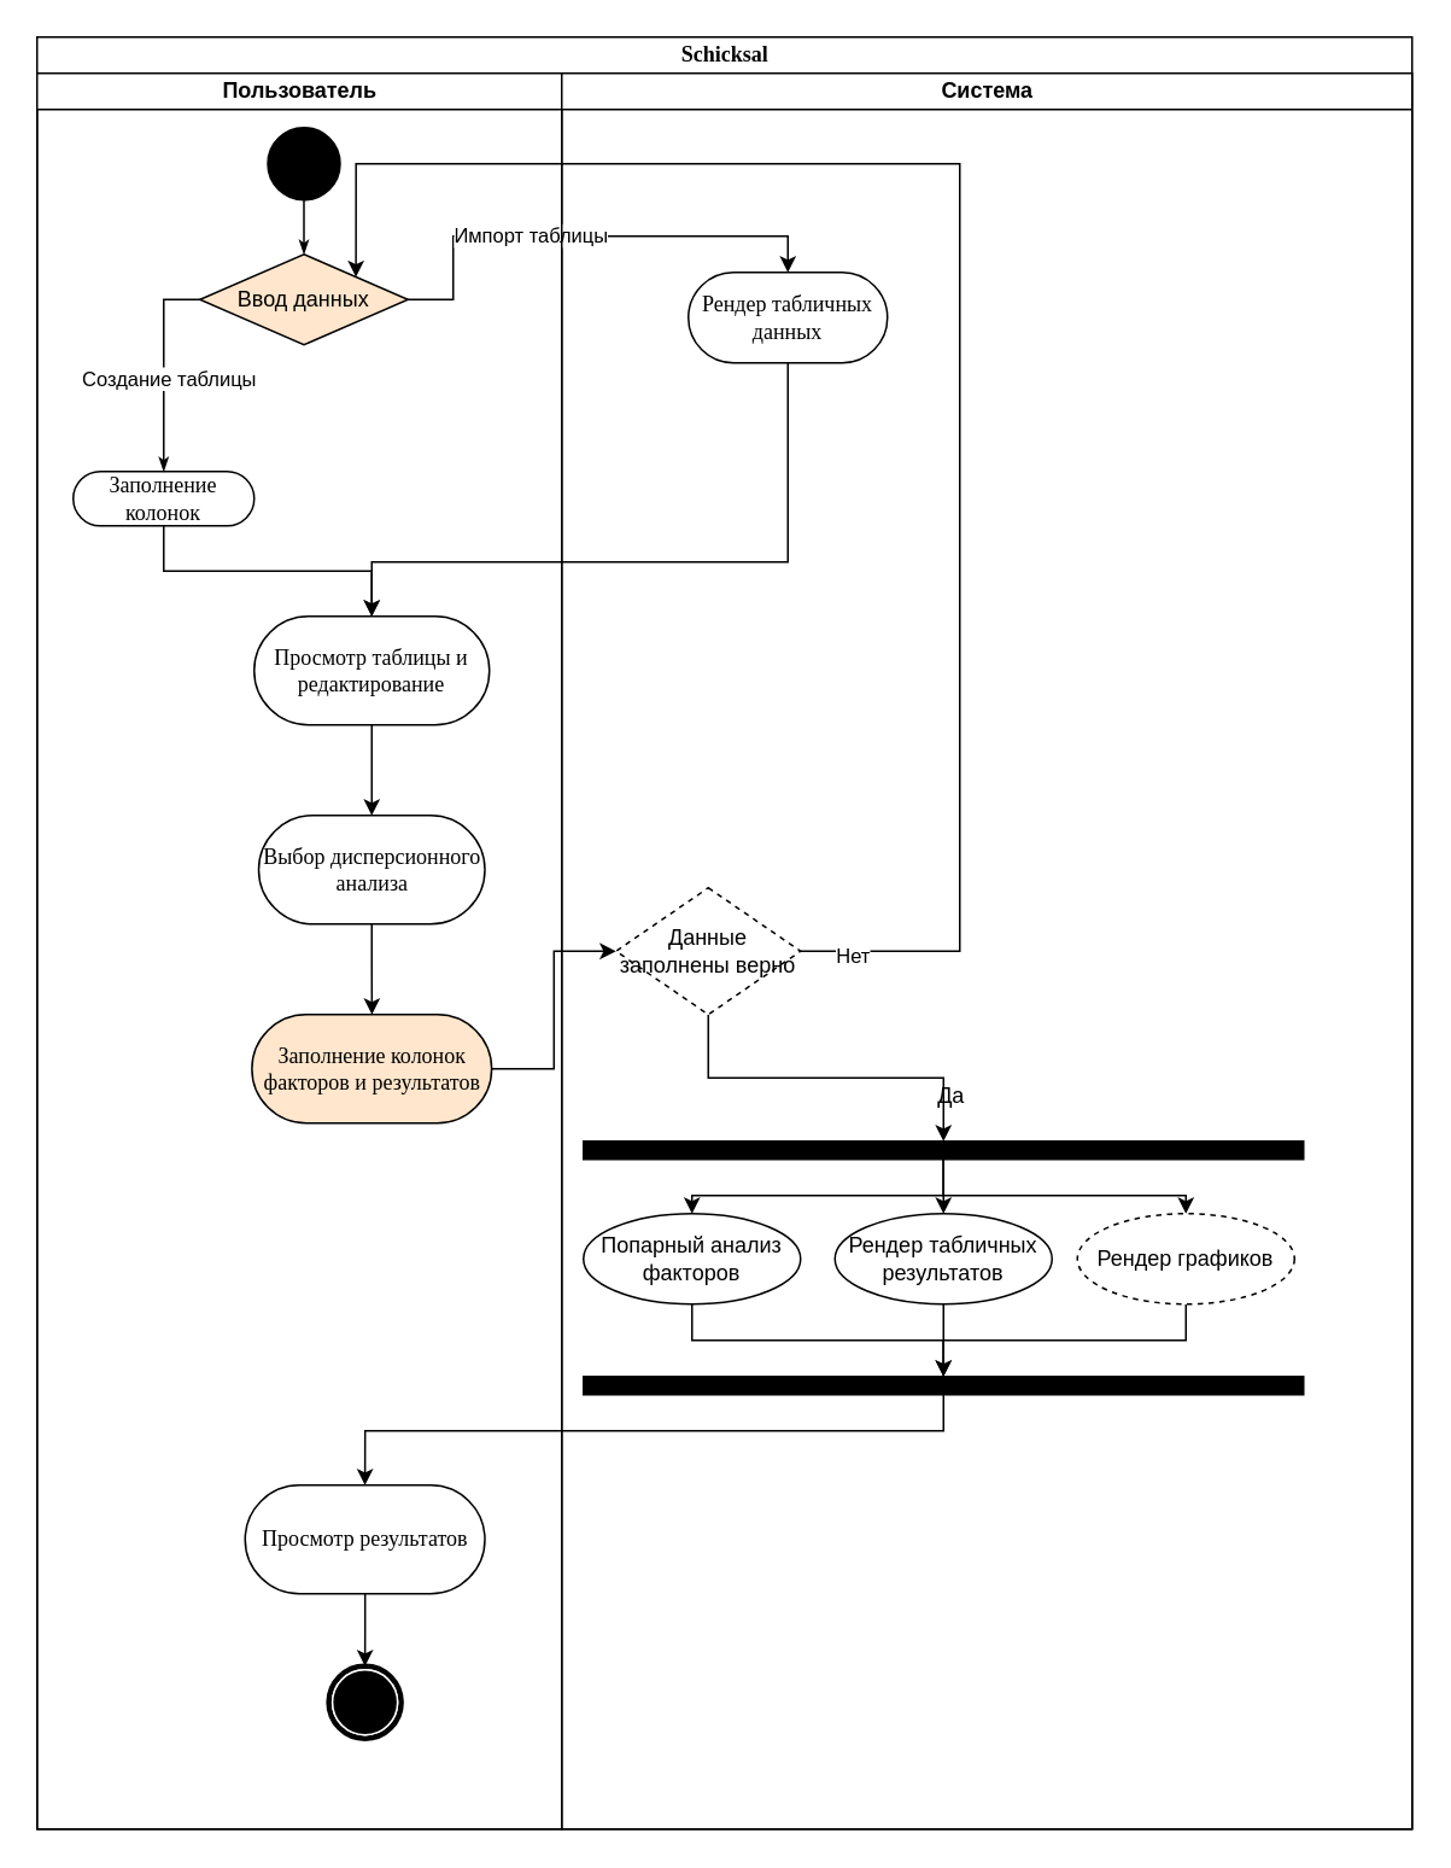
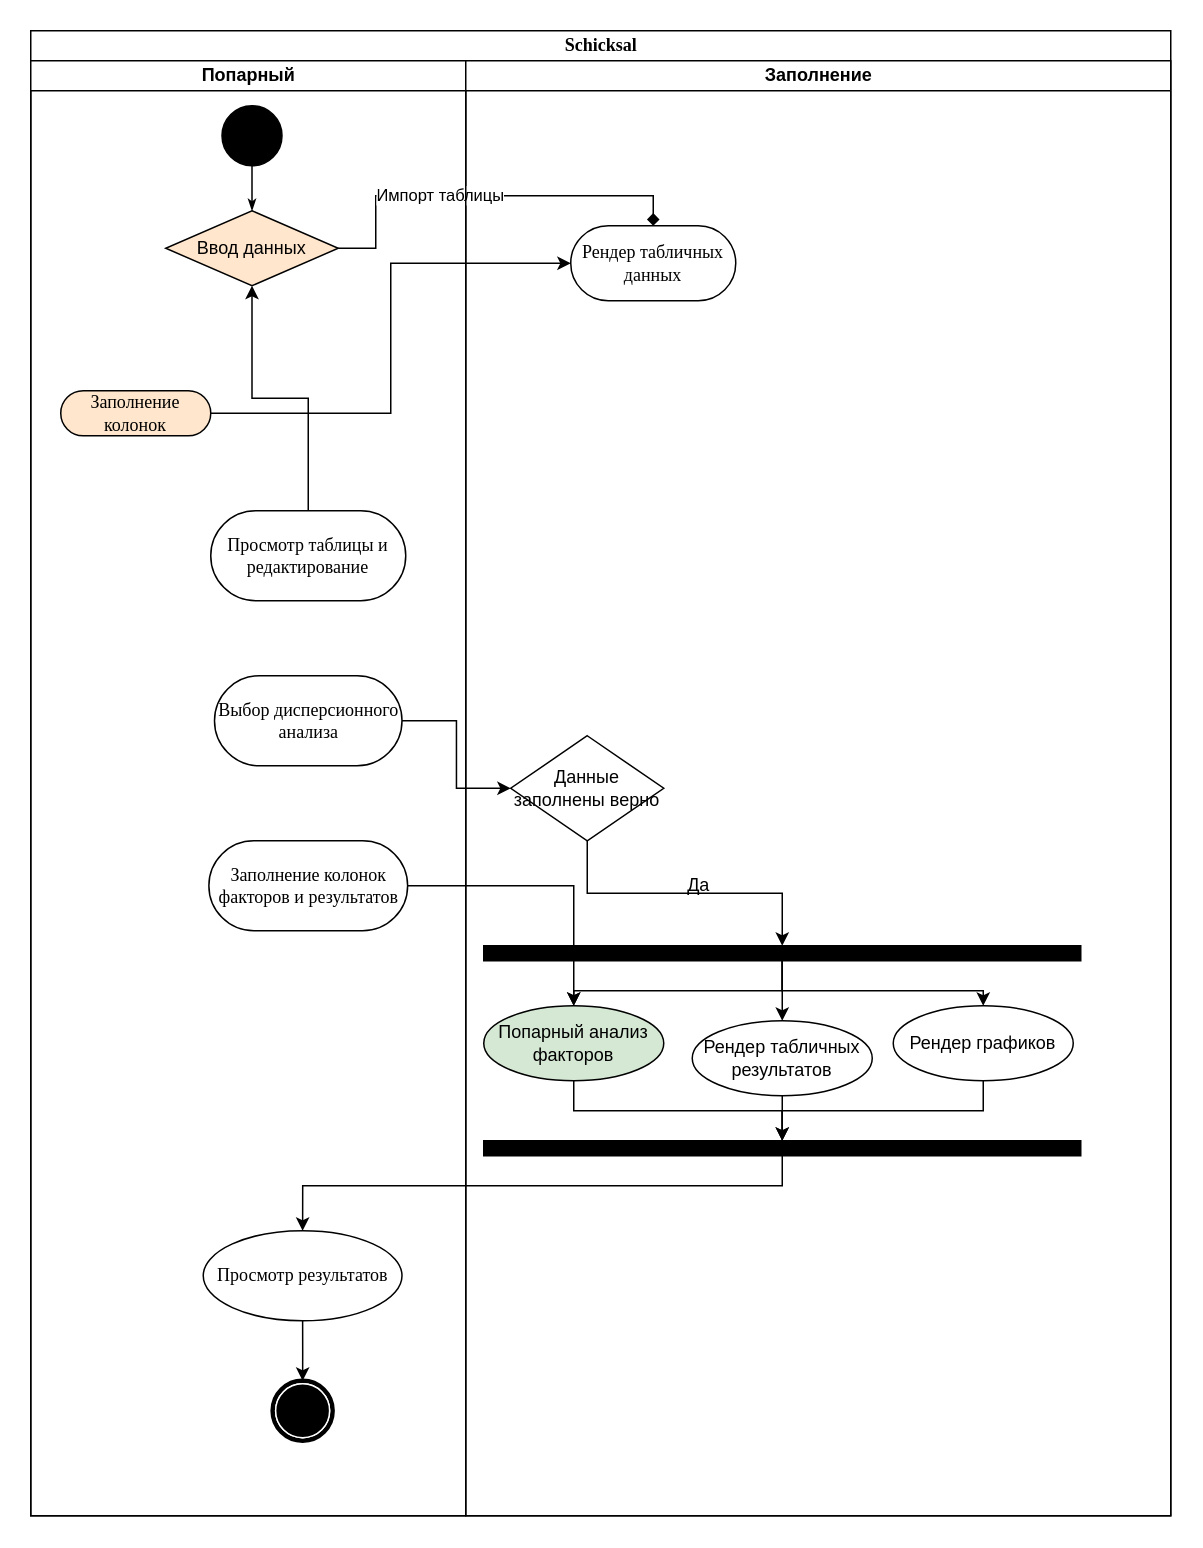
- <mxCell id="3" value="Пользователь" style="swimlane;html=1;startSize=20;" parent="2" vertex="1"><mxGeometry y="20" width="290" height="970" as="geometry" /></mxCell>
+ <mxCell id="3" value="Попарный" style="swimlane;html=1;startSize=20;" parent="2" vertex="1"><mxGeometry y="20" width="290" height="970" as="geometry" /></mxCell>
- <mxCell id="25" value="Система" style="swimlane;html=1;startSize=20;" parent="2" vertex="1"><mxGeometry x="290" y="20" width="470" height="970" as="geometry" /></mxCell>
+ <mxCell id="25" value="Заполнение" style="swimlane;html=1;startSize=20;" parent="2" vertex="1"><mxGeometry x="290" y="20" width="470" height="970" as="geometry" /></mxCell>
- <mxCell id="18" style="edgeStyle=orthogonalEdgeStyle;rounded=0;orthogonalLoop=1;jettySize=auto;html=1;entryX=0.5;entryY=0;entryDx=0;entryDy=0;" edge="1" parent="2" source="7" target="26"><mxGeometry relative="1" as="geometry"><mxPoint x="230" y="280" as="targetPoint" /><Array as="points"><mxPoint x="230" y="145" /><mxPoint x="230" y="110" /><mxPoint x="415" y="110" /></Array></mxGeometry></mxCell>
+ <mxCell id="18" style="edgeStyle=orthogonalEdgeStyle;rounded=0;orthogonalLoop=1;jettySize=auto;html=1;entryX=0.5;entryY=0;entryDx=0;entryDy=0;endArrow=diamond;" edge="1" parent="2" source="7" target="26"><mxGeometry relative="1" as="geometry"><mxPoint x="230" y="280" as="targetPoint" /><Array as="points"><mxPoint x="230" y="145" /><mxPoint x="230" y="110" /><mxPoint x="415" y="110" /></Array></mxGeometry></mxCell>
- <mxCell id="23" style="edgeStyle=orthogonalEdgeStyle;rounded=0;orthogonalLoop=1;jettySize=auto;html=1;entryX=1;entryY=0;entryDx=0;entryDy=0;" edge="1" parent="2" source="28" target="7"><mxGeometry relative="1" as="geometry"><Array as="points"><mxPoint x="510" y="505" /><mxPoint x="510" y="70" /><mxPoint x="176" y="70" /></Array></mxGeometry></mxCell>
- <mxCell id="24" value="Нет" style="edgeLabel;html=1;align=center;verticalAlign=middle;resizable=0;points=[];" vertex="1" connectable="0" parent="23"><mxGeometry x="-0.939" y="-2" relative="1" as="geometry"><mxPoint as="offset" /></mxGeometry></mxCell>
- <mxCell id="8" style="edgeStyle=orthogonalEdgeStyle;rounded=0;html=1;exitX=0;exitY=0.5;entryX=0.5;entryY=0;labelBackgroundColor=none;startArrow=none;startFill=0;startSize=5;endArrow=classicThin;endFill=1;endSize=5;jettySize=auto;orthogonalLoop=1;strokeWidth=1;fontFamily=Verdana;fontSize=12;exitDx=0;exitDy=0;" parent="3" source="7" target="4" edge="1"><mxGeometry relative="1" as="geometry"><Array as="points"><mxPoint x="70" y="125" /></Array><mxPoint x="316.75" y="170" as="sourcePoint" /></mxGeometry></mxCell>
- <mxCell id="9" value="Создание таблицы" style="edgeLabel;html=1;align=center;verticalAlign=middle;resizable=0;points=[];" vertex="1" connectable="0" parent="8"><mxGeometry x="0.091" y="2" relative="1" as="geometry"><mxPoint as="offset" /></mxGeometry></mxCell>
- <mxCell id="4" value="Заполнение колонок" style="rounded=1;whiteSpace=wrap;html=1;shadow=0;comic=0;labelBackgroundColor=none;strokeWidth=1;fontFamily=Verdana;fontSize=12;align=center;arcSize=50;" parent="3" vertex="1"><mxGeometry x="20" y="220" width="100" height="30" as="geometry" /></mxCell>
+ <mxCell id="4" value="Заполнение колонок" style="rounded=1;whiteSpace=wrap;html=1;shadow=0;comic=0;labelBackgroundColor=none;strokeWidth=1;fontFamily=Verdana;fontSize=12;align=center;arcSize=50;fillColor=#ffe6cc;" parent="3" vertex="1"><mxGeometry x="20" y="220" width="100" height="30" as="geometry" /></mxCell>
- <mxCell id="21" style="edgeStyle=orthogonalEdgeStyle;rounded=0;orthogonalLoop=1;jettySize=auto;html=1;" edge="1" parent="2" source="26" target="11"><mxGeometry relative="1" as="geometry"><Array as="points"><mxPoint x="415" y="290" /><mxPoint x="185" y="290" /></Array></mxGeometry></mxCell>
- <mxCell id="20" style="edgeStyle=orthogonalEdgeStyle;rounded=0;orthogonalLoop=1;jettySize=auto;html=1;" edge="1" parent="2" source="4" target="11"><mxGeometry relative="1" as="geometry" /></mxCell>
+ <mxCell id="20" style="edgeStyle=orthogonalEdgeStyle;rounded=0;orthogonalLoop=1;jettySize=auto;html=1;entryX=0;entryY=0.5;entryDx=0;entryDy=0;" edge="1" parent="2" source="4" target="26"><mxGeometry relative="1" as="geometry" /></mxCell>
- <mxCell id="10" style="edgeStyle=orthogonalEdgeStyle;rounded=0;orthogonalLoop=1;jettySize=auto;html=1;entryX=0.5;entryY=0;entryDx=0;entryDy=0;" edge="1" parent="3" source="11" target="13"><mxGeometry relative="1" as="geometry" /></mxCell>
+ <mxCell id="10" style="edgeStyle=orthogonalEdgeStyle;rounded=0;orthogonalLoop=1;jettySize=auto;html=1;" edge="1" parent="3" source="11" target="7"><mxGeometry relative="1" as="geometry" /></mxCell>
- <mxCell id="28" value="Данные заполнены верно" style="rhombus;whiteSpace=wrap;html=1;dashed=1;" vertex="1" parent="25"><mxGeometry x="30" y="450" width="102" height="70" as="geometry" /></mxCell>
+ <mxCell id="28" value="Данные заполнены верно" style="rhombus;whiteSpace=wrap;html=1;" vertex="1" parent="25"><mxGeometry x="30" y="450" width="102" height="70" as="geometry" /></mxCell>
- <mxCell id="12" style="edgeStyle=orthogonalEdgeStyle;rounded=0;orthogonalLoop=1;jettySize=auto;html=1;" edge="1" parent="3" source="13" target="14"><mxGeometry relative="1" as="geometry" /></mxCell>
+ <mxCell id="12" style="edgeStyle=orthogonalEdgeStyle;rounded=0;orthogonalLoop=1;jettySize=auto;html=1;" edge="1" parent="3" source="13" target="28"><mxGeometry relative="1" as="geometry" /></mxCell>
- <mxCell id="22" style="edgeStyle=orthogonalEdgeStyle;rounded=0;orthogonalLoop=1;jettySize=auto;html=1;" edge="1" parent="2" source="14" target="28"><mxGeometry relative="1" as="geometry" /></mxCell>
+ <mxCell id="22" style="edgeStyle=orthogonalEdgeStyle;rounded=0;orthogonalLoop=1;jettySize=auto;html=1;" edge="1" parent="2" source="14" target="30"><mxGeometry relative="1" as="geometry" /></mxCell>
- <mxCell id="14" value="Заполнение колонок факторов и результатов" style="rounded=1;whiteSpace=wrap;html=1;shadow=0;comic=0;labelBackgroundColor=none;strokeWidth=1;fontFamily=Verdana;fontSize=12;align=center;arcSize=50;fillColor=#ffe6cc;" vertex="1" parent="3"><mxGeometry x="118.75" y="520" width="132.5" height="60" as="geometry" /></mxCell>
+ <mxCell id="14" value="Заполнение колонок факторов и результатов" style="rounded=1;whiteSpace=wrap;html=1;shadow=0;comic=0;labelBackgroundColor=none;strokeWidth=1;fontFamily=Verdana;fontSize=12;align=center;arcSize=50;" vertex="1" parent="3"><mxGeometry x="118.75" y="520" width="132.5" height="60" as="geometry" /></mxCell>
- <mxCell id="40" value="Да" style="text;html=1;align=center;verticalAlign=middle;resizable=0;points=[];autosize=1;strokeColor=none;fillColor=none;" vertex="1" parent="1"><mxGeometry x="505" y="590" width="40" height="30" as="geometry" /></mxCell>
+ <mxCell id="40" value="Да" style="text;html=1;align=center;verticalAlign=middle;resizable=0;points=[];autosize=1;strokeColor=none;fillColor=none;" vertex="1" parent="1"><mxGeometry x="445" y="575" width="40" height="30" as="geometry" /></mxCell>
- <mxCell id="30" value="Попарный анализ факторов" style="ellipse;whiteSpace=wrap;html=1;" vertex="1" parent="25"><mxGeometry x="12" y="630" width="120" height="50" as="geometry" /></mxCell>
+ <mxCell id="30" value="Попарный анализ факторов" style="ellipse;whiteSpace=wrap;html=1;fillColor=#d5e8d4;" vertex="1" parent="25"><mxGeometry x="12" y="630" width="120" height="50" as="geometry" /></mxCell>
- <mxCell id="35" value="Рендер табличных результатов" style="ellipse;whiteSpace=wrap;html=1;" vertex="1" parent="25"><mxGeometry x="151" y="630" width="120" height="50" as="geometry" /></mxCell>
+ <mxCell id="35" value="Рендер табличных результатов" style="ellipse;whiteSpace=wrap;html=1;" vertex="1" parent="25"><mxGeometry x="151" y="640" width="120" height="50" as="geometry" /></mxCell>
- <mxCell id="37" value="Рендер графиков" style="ellipse;whiteSpace=wrap;html=1;dashed=1;" vertex="1" parent="25"><mxGeometry x="285" y="630" width="120" height="50" as="geometry" /></mxCell>
+ <mxCell id="37" value="Рендер графиков" style="ellipse;whiteSpace=wrap;html=1;" vertex="1" parent="25"><mxGeometry x="285" y="630" width="120" height="50" as="geometry" /></mxCell>
- <mxCell id="16" value="Просмотр результатов" style="rounded=1;whiteSpace=wrap;html=1;shadow=0;comic=0;labelBackgroundColor=none;strokeWidth=1;fontFamily=Verdana;fontSize=12;align=center;arcSize=50;" vertex="1" parent="3"><mxGeometry x="115" y="780" width="132.5" height="60" as="geometry" /></mxCell>
+ <mxCell id="16" value="Просмотр результатов" style="ellipse;whiteSpace=wrap;html=1;shadow=0;comic=0;labelBackgroundColor=none;strokeWidth=1;fontFamily=Verdana;fontSize=12;align=center;arcSize=50;" vertex="1" parent="3"><mxGeometry x="115" y="780" width="132.5" height="60" as="geometry" /></mxCell>
